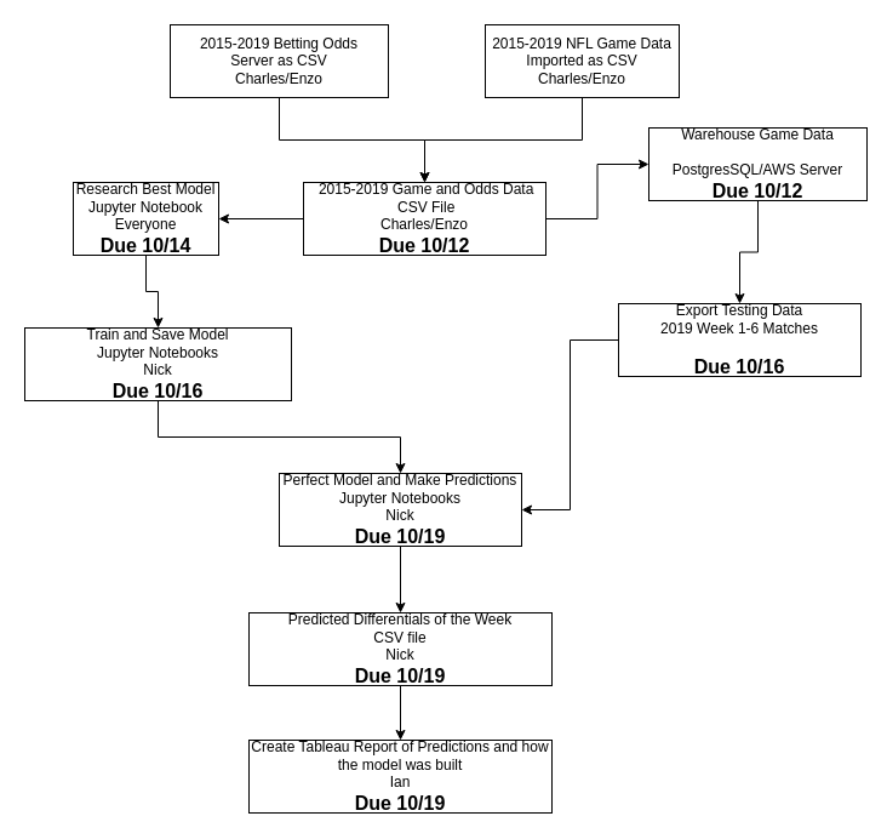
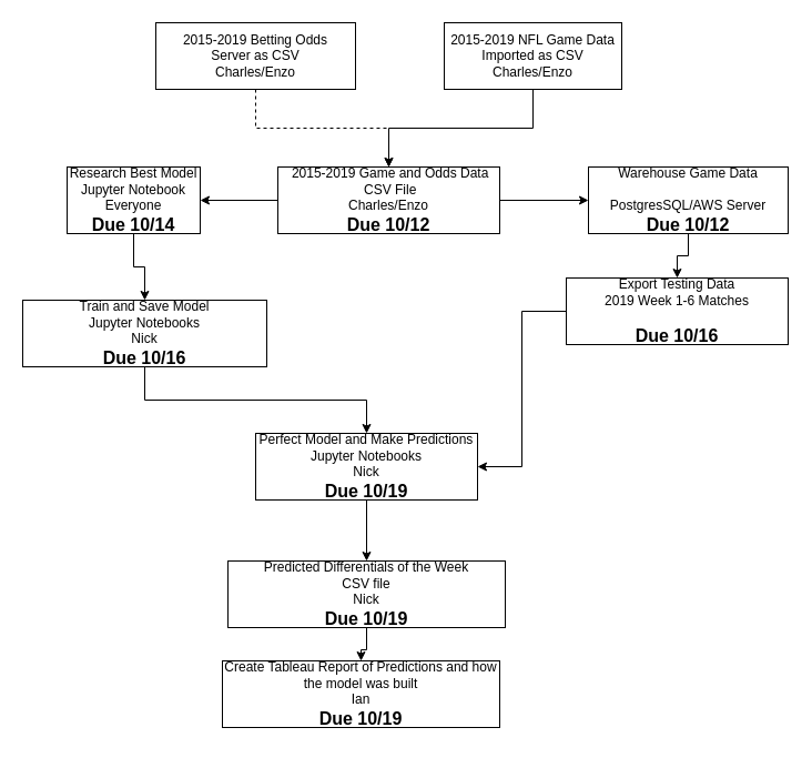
- <mxCell id="2" value="" style="edgeStyle=orthogonalEdgeStyle;rounded=0;orthogonalLoop=1;jettySize=auto;html=1;" parent="1" source="3" target="6" edge="1"><mxGeometry relative="1" as="geometry" /></mxCell>
+ <mxCell id="2" value="" style="edgeStyle=orthogonalEdgeStyle;rounded=0;orthogonalLoop=1;jettySize=auto;html=1;dashed=1;" parent="1" source="3" target="6" edge="1"><mxGeometry relative="1" as="geometry" /></mxCell>
- <mxCell id="8" value="Warehouse Game Data&lt;br&gt;&lt;br&gt;PostgresSQL/AWS Server&lt;br&gt;&lt;font style=&quot;font-size: 16px&quot;&gt;&lt;b&gt;Due 10/12&lt;/b&gt;&lt;/font&gt;" style="rounded=0;whiteSpace=wrap;html=1;" parent="1" vertex="1"><mxGeometry x="535" y="105" width="180" height="60" as="geometry" /></mxCell>
+ <mxCell id="8" value="Warehouse Game Data&lt;br&gt;&lt;br&gt;PostgresSQL/AWS Server&lt;br&gt;&lt;font style=&quot;font-size: 16px&quot;&gt;&lt;b&gt;Due 10/12&lt;/b&gt;&lt;/font&gt;" style="rounded=0;whiteSpace=wrap;html=1;" parent="1" vertex="1"><mxGeometry x="530" y="150" width="180" height="60" as="geometry" /></mxCell>
- <mxCell id="19" value="Create Tableau Report of Predictions and how the model was built&lt;br&gt;Ian&lt;br&gt;&lt;b&gt;&lt;font style=&quot;font-size: 16px&quot;&gt;Due 10/19&lt;/font&gt;&lt;/b&gt;" style="rounded=0;whiteSpace=wrap;html=1;" parent="1" vertex="1"><mxGeometry x="205" y="610" width="250" height="60" as="geometry" /></mxCell>
+ <mxCell id="19" value="Create Tableau Report of Predictions and how the model was built&lt;br&gt;Ian&lt;br&gt;&lt;b&gt;&lt;font style=&quot;font-size: 16px&quot;&gt;Due 10/19&lt;/font&gt;&lt;/b&gt;" style="rounded=0;whiteSpace=wrap;html=1;" parent="1" vertex="1"><mxGeometry x="200" y="595" width="250" height="60" as="geometry" /></mxCell>
